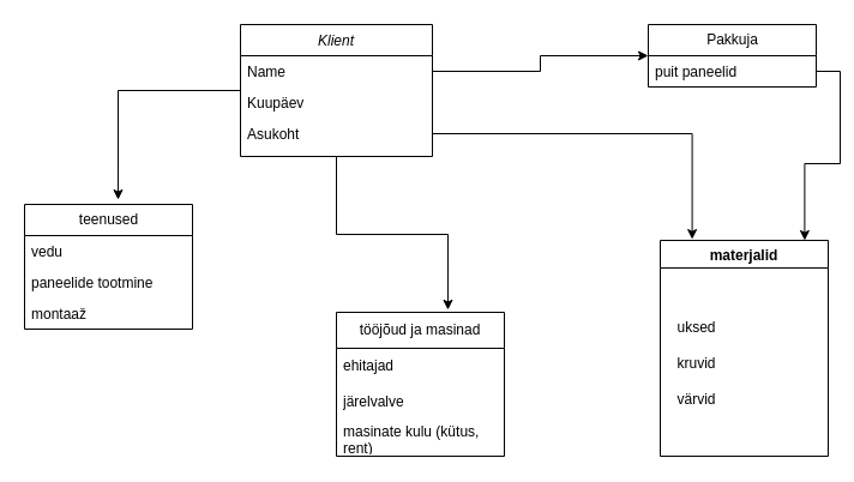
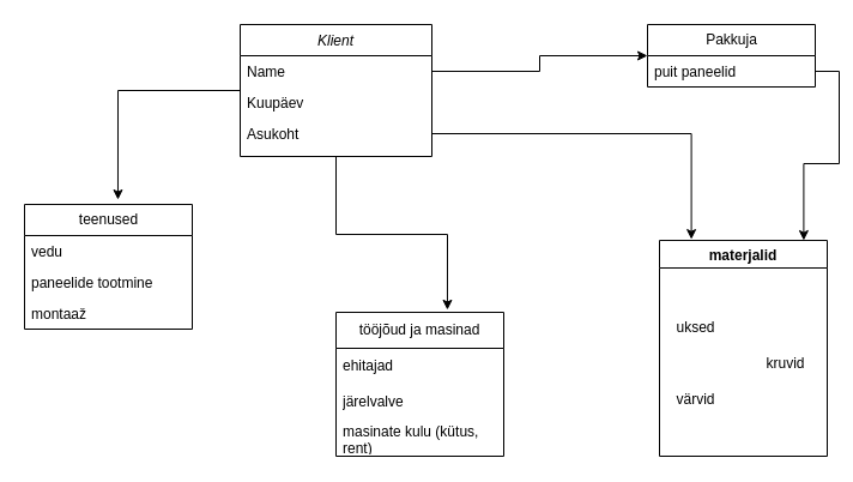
- <mxCell id="14" value="kruvid" style="text;html=1;align=center;verticalAlign=middle;resizable=0;points=[];autosize=1;strokeColor=none;fillColor=none;" vertex="1" parent="12"><mxGeometry y="88" width="60" height="30" as="geometry" /></mxCell>
+ <mxCell id="14" value="kruvid" style="text;html=1;align=center;verticalAlign=middle;resizable=0;points=[];autosize=1;strokeColor=none;fillColor=none;" vertex="1" parent="12"><mxGeometry x="75" y="88" width="60" height="30" as="geometry" /></mxCell>
